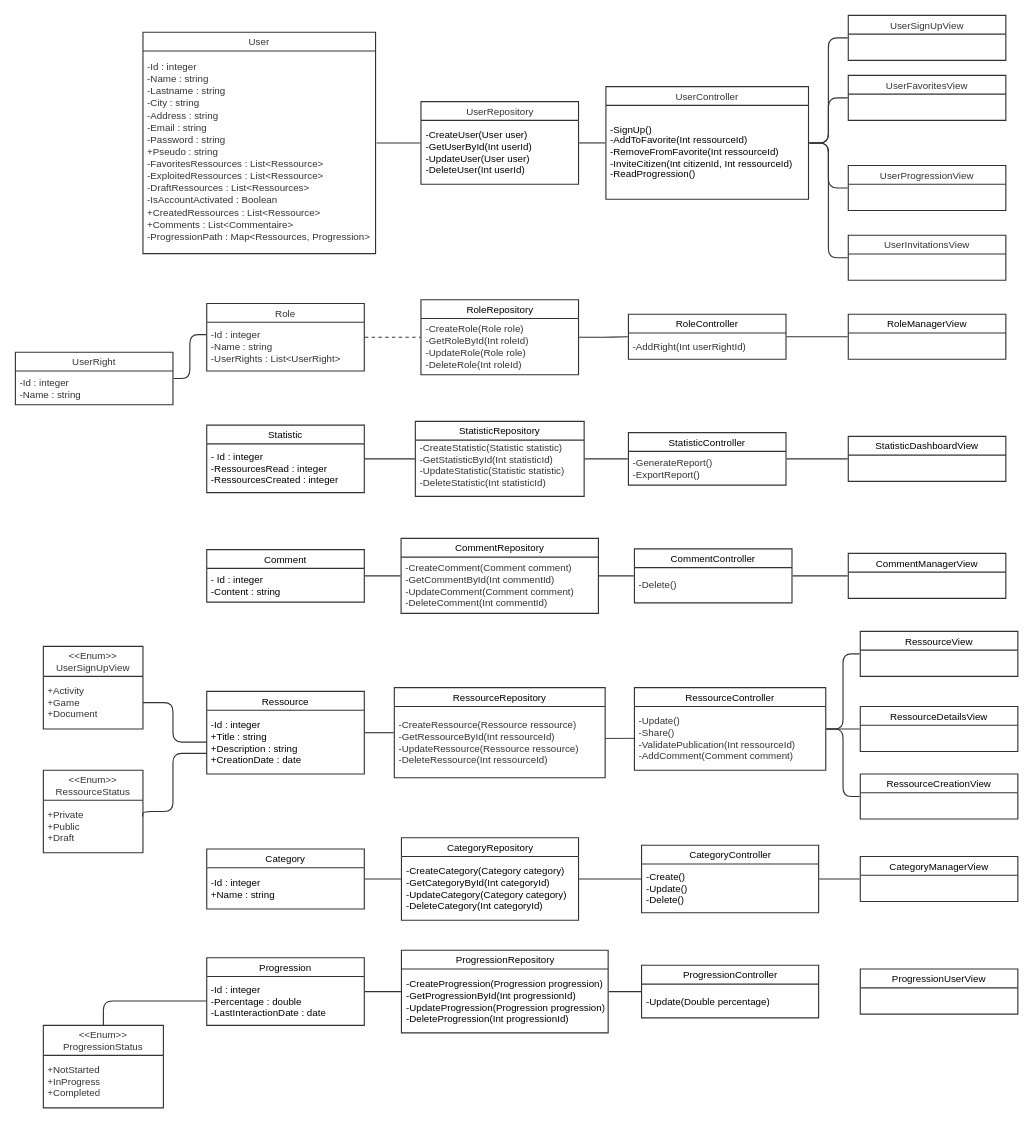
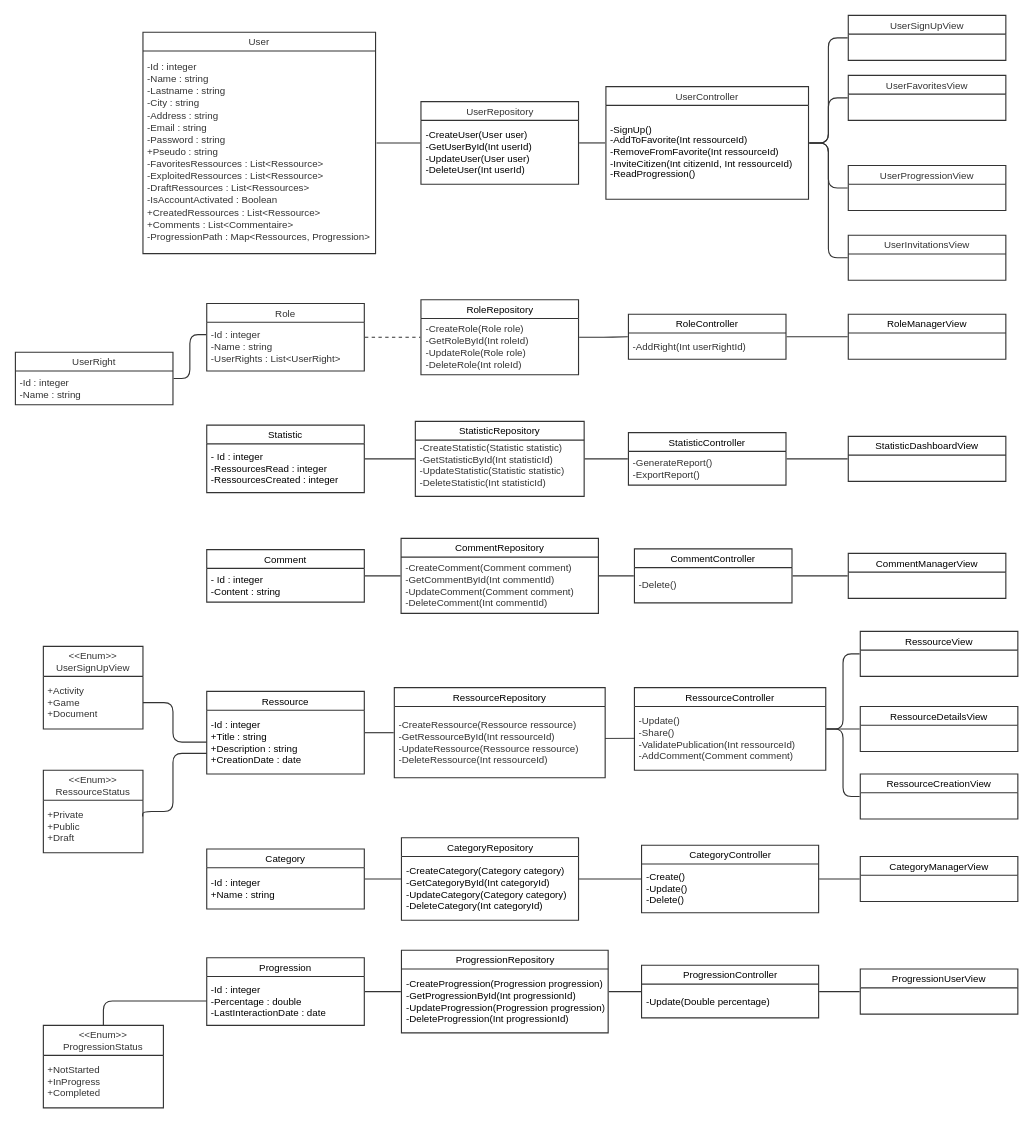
+ <mxCell id="96" value="" style="html=1;jettySize=18;whiteSpace=wrap;fontSize=13;strokeColor=#333333;strokeOpacity=100;strokeWidth=1.5;rounded=1;arcSize=24;edgeStyle=orthogonalEdgeStyle;startArrow=none;endArrow=none;exitX=1.003;exitY=0.5;exitPerimeter=0;entryX=-0.004;entryY=0.5;entryPerimeter=0;lucidId=53CG-E.6XMAf;" parent="1" source="91" target="94" edge="1"><mxGeometry width="100" height="100" relative="1" as="geometry"><Array as="points" /></mxGeometry></mxCell>
